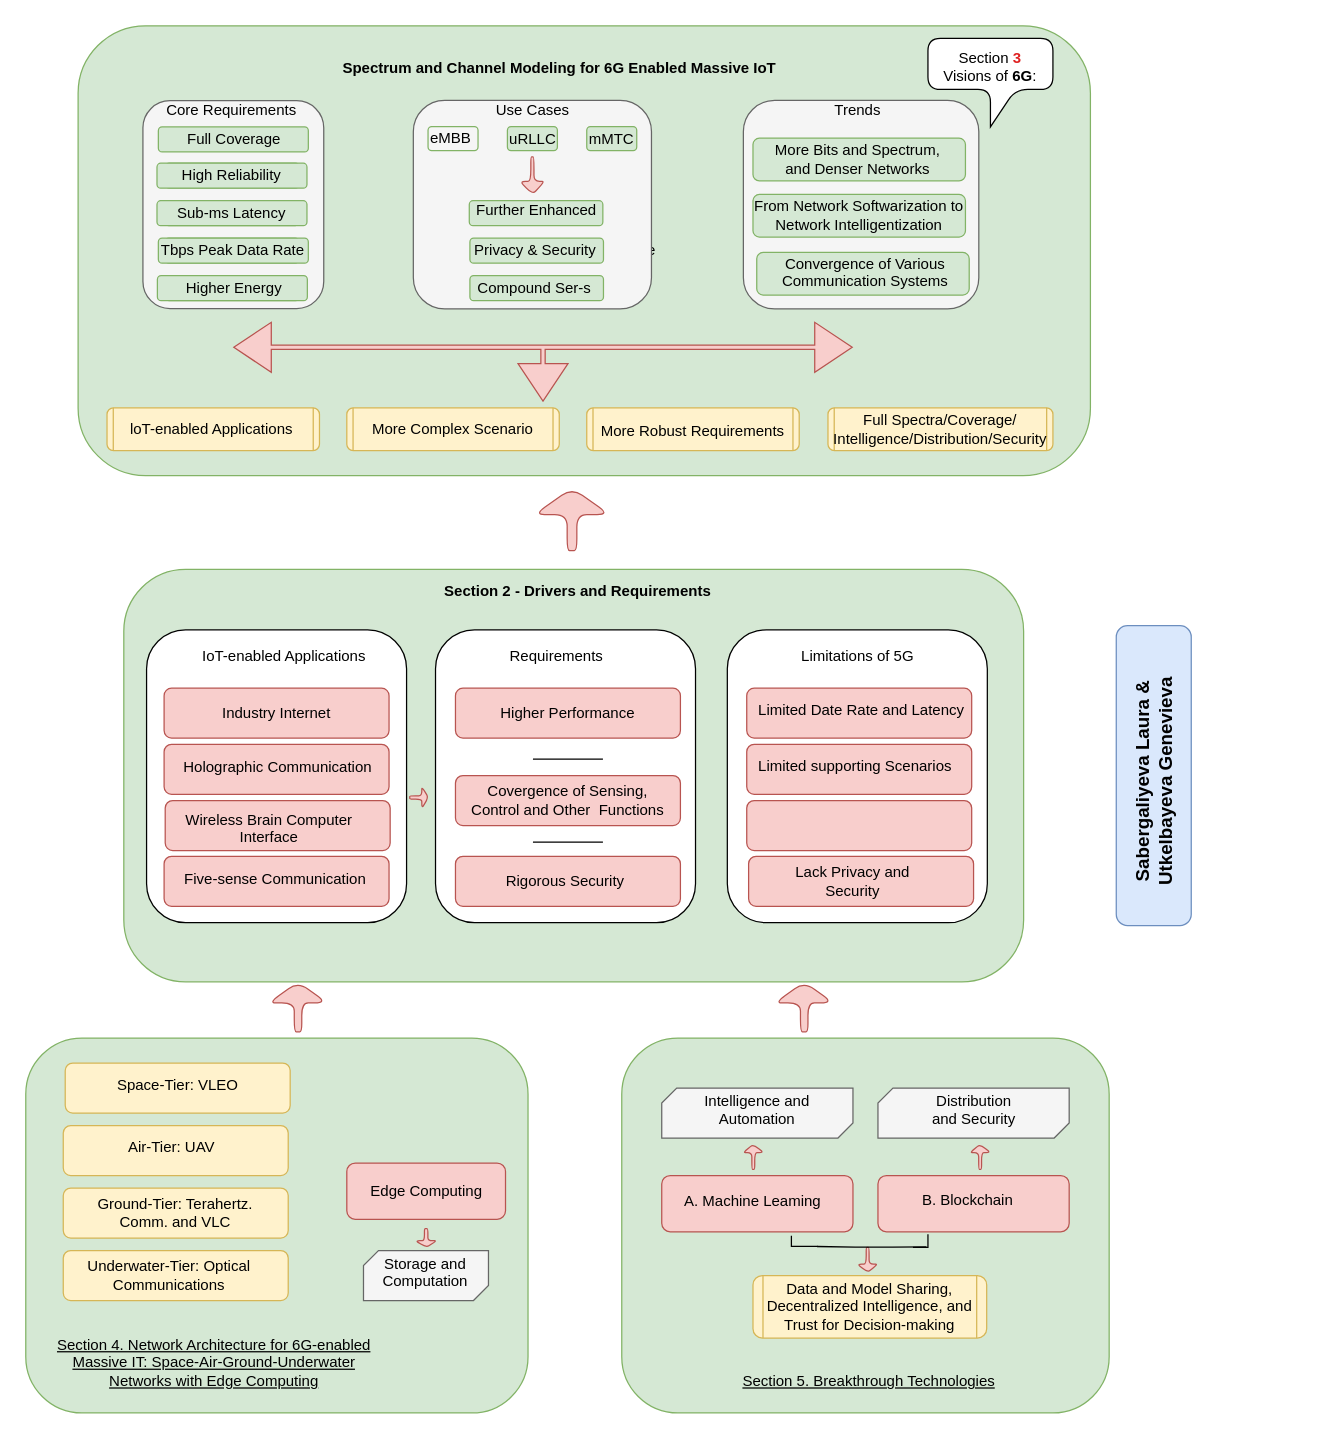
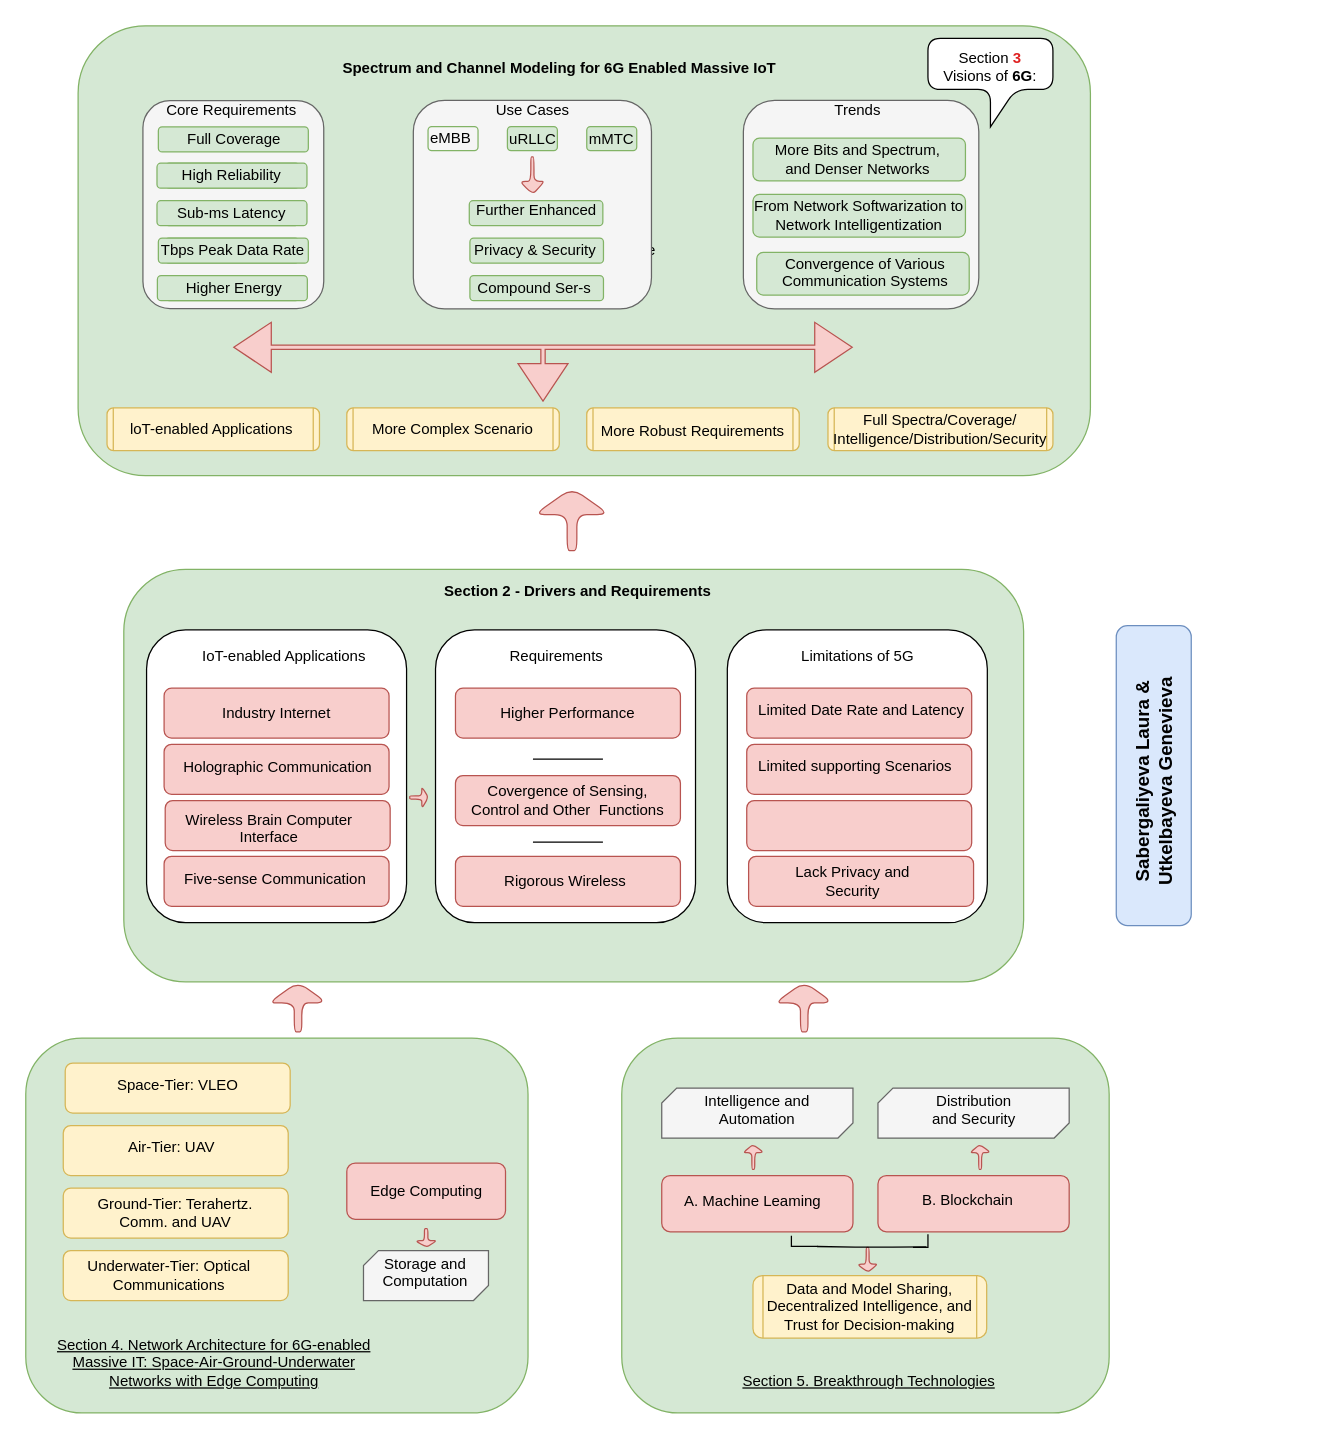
- <mxCell id="78" value="&lt;div&gt;&amp;nbsp;&lt;/div&gt;&lt;div&gt;Rigorous Security&lt;/div&gt;&lt;div&gt;&lt;br&gt;&lt;/div&gt;" style="text;strokeColor=none;align=center;fillColor=none;html=1;verticalAlign=middle;whiteSpace=wrap;rounded=1;" vertex="1" parent="1"><mxGeometry x="387" y="689.56" width="130" height="30" as="geometry" /></mxCell>
+ <mxCell id="78" value="&lt;div&gt;&amp;nbsp;&lt;/div&gt;&lt;div&gt;Rigorous Wireless&lt;/div&gt;&lt;div&gt;&lt;br&gt;&lt;/div&gt;" style="text;strokeColor=none;align=center;fillColor=none;html=1;verticalAlign=middle;whiteSpace=wrap;rounded=1;" vertex="1" parent="1"><mxGeometry x="387" y="689.56" width="130" height="30" as="geometry" /></mxCell>
- <mxCell id="94" value="&lt;div&gt;Ground-Tier: Terahertz.&lt;/div&gt;&lt;div&gt;Comm. and VLC&lt;/div&gt;" style="text;strokeColor=none;align=center;fillColor=none;html=1;verticalAlign=middle;whiteSpace=wrap;rounded=0;" vertex="1" parent="1"><mxGeometry x="65.12" y="955" width="150" height="30" as="geometry" /></mxCell>
+ <mxCell id="94" value="&lt;div&gt;Ground-Tier: Terahertz.&lt;/div&gt;&lt;div&gt;Comm. and UAV&lt;/div&gt;" style="text;strokeColor=none;align=center;fillColor=none;html=1;verticalAlign=middle;whiteSpace=wrap;rounded=0;" vertex="1" parent="1"><mxGeometry x="65.12" y="955" width="150" height="30" as="geometry" /></mxCell>
